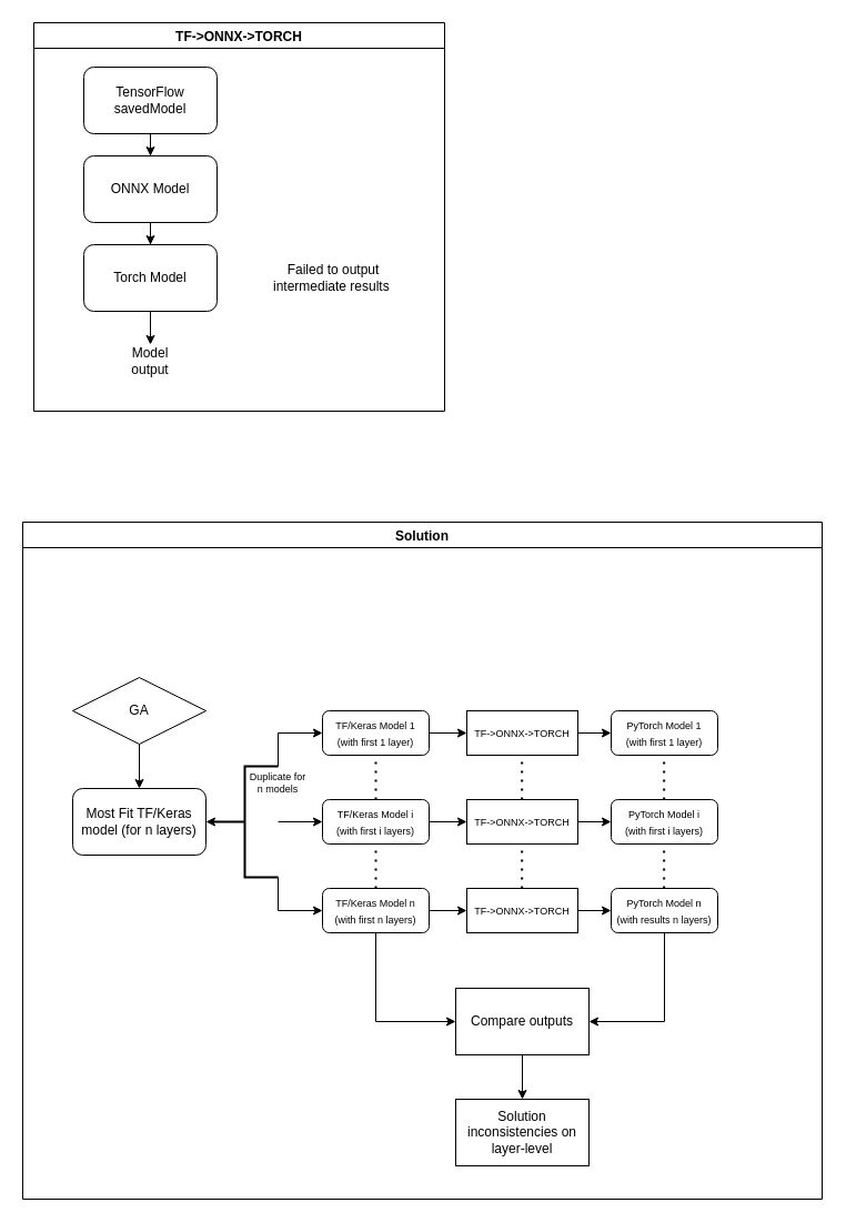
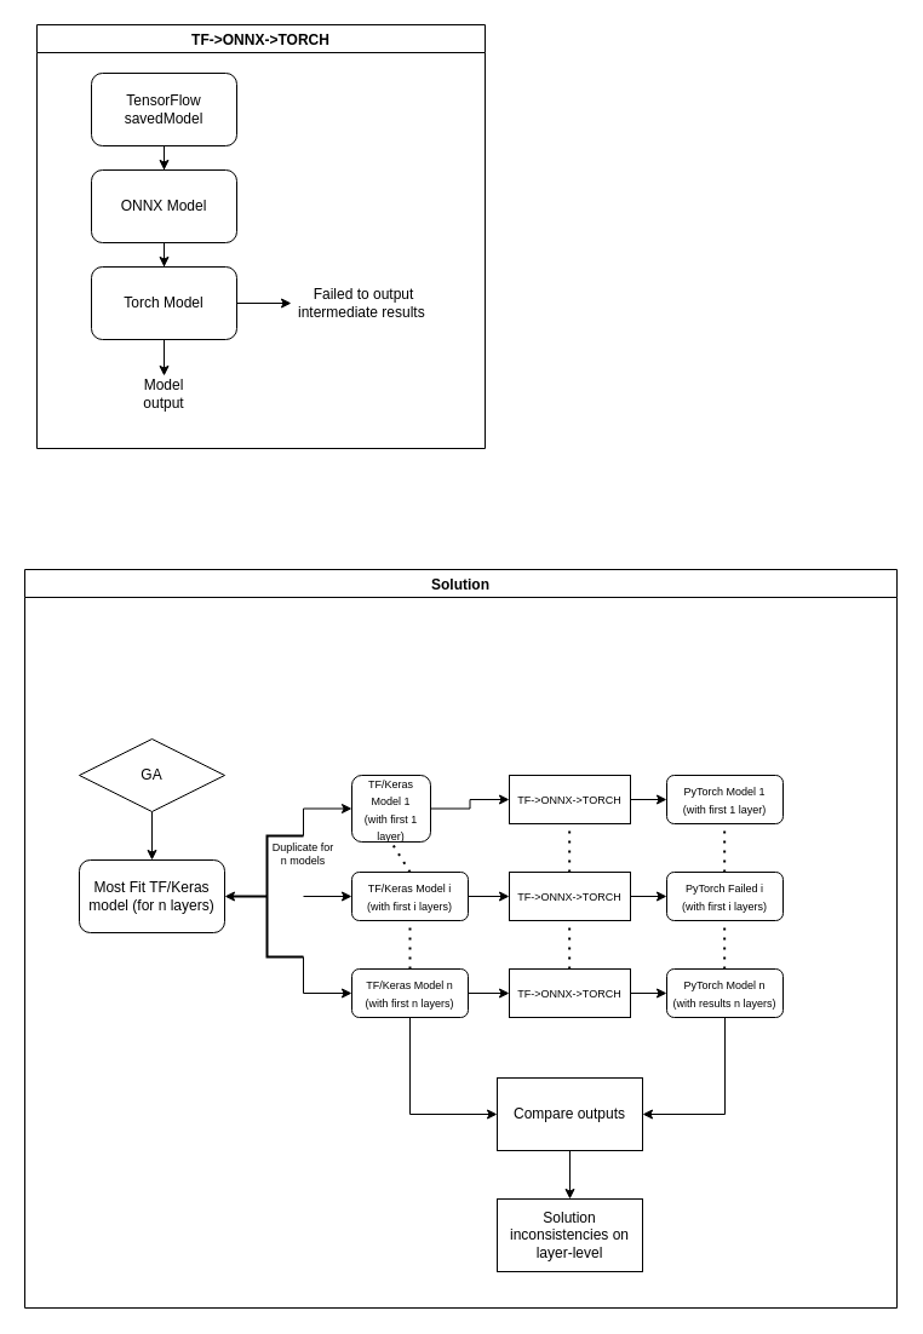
+ <mxCell id="7" style="edgeStyle=orthogonalEdgeStyle;rounded=0;orthogonalLoop=1;jettySize=auto;html=1;entryX=0;entryY=0.5;entryDx=0;entryDy=0;" edge="1" parent="2" source="8" target="11"><mxGeometry relative="1" as="geometry" /></mxCell>
- <mxCell id="21" value="&lt;font style=&quot;font-size: 9px&quot;&gt;TF/Keras Model 1&lt;br&gt;(with first 1 layer)&lt;/font&gt;" style="rounded=1;whiteSpace=wrap;html=1;" vertex="1" parent="12"><mxGeometry x="270" y="170" width="96" height="40" as="geometry" /></mxCell>
+ <mxCell id="21" value="&lt;font style=&quot;font-size: 9px&quot;&gt;TF/Keras Model 1&lt;br&gt;(with first 1 layer)&lt;/font&gt;" style="rounded=1;whiteSpace=wrap;html=1;" vertex="1" parent="12"><mxGeometry x="270" y="170" width="65" height="55" as="geometry" /></mxCell>
- <mxCell id="38" value="&lt;font style=&quot;font-size: 9px&quot;&gt;PyTorch&amp;nbsp;Model i&lt;br&gt;(with first i layers)&lt;/font&gt;" style="rounded=1;whiteSpace=wrap;html=1;" vertex="1" parent="12"><mxGeometry x="530" y="250" width="96" height="40" as="geometry" /></mxCell>
+ <mxCell id="38" value="&lt;font style=&quot;font-size: 9px&quot;&gt;PyTorch&amp;nbsp;Failed i&lt;br&gt;(with first i layers)&lt;/font&gt;" style="rounded=1;whiteSpace=wrap;html=1;" vertex="1" parent="12"><mxGeometry x="530" y="250" width="96" height="40" as="geometry" /></mxCell>
